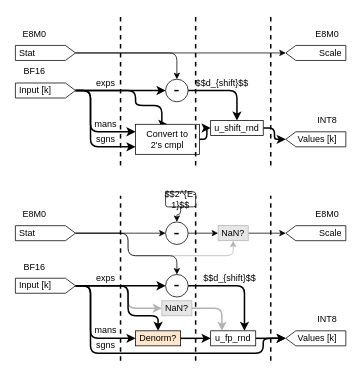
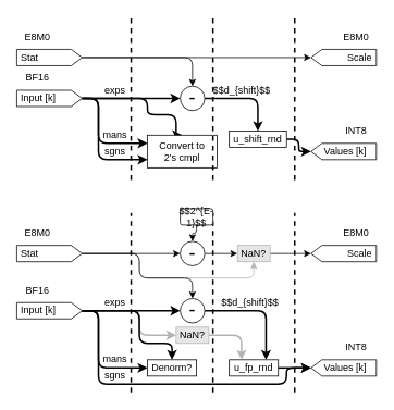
- <mxCell id="22" style="edgeStyle=orthogonalEdgeStyle;html=1;entryX=0;entryY=0.5;entryDx=0;entryDy=0;strokeWidth=2;" parent="1" source="23" target="25" edge="1"><mxGeometry relative="1" as="geometry" /></mxCell>
- <mxCell id="50" value="Denorm?" style="rounded=0;whiteSpace=wrap;html=1;fillColor=#ffe6cc;" parent="1" vertex="1"><mxGeometry x="180" y="440" width="60" height="20" as="geometry" /></mxCell>
+ <mxCell id="50" value="Denorm?" style="rounded=0;whiteSpace=wrap;html=1;" parent="1" vertex="1"><mxGeometry x="180" y="440" width="60" height="20" as="geometry" /></mxCell>
- <mxCell id="49" style="edgeStyle=orthogonalEdgeStyle;html=1;entryX=0;entryY=0.5;entryDx=0;entryDy=0;strokeWidth=2;" parent="1" source="50" target="52" edge="1"><mxGeometry relative="1" as="geometry" /></mxCell>
